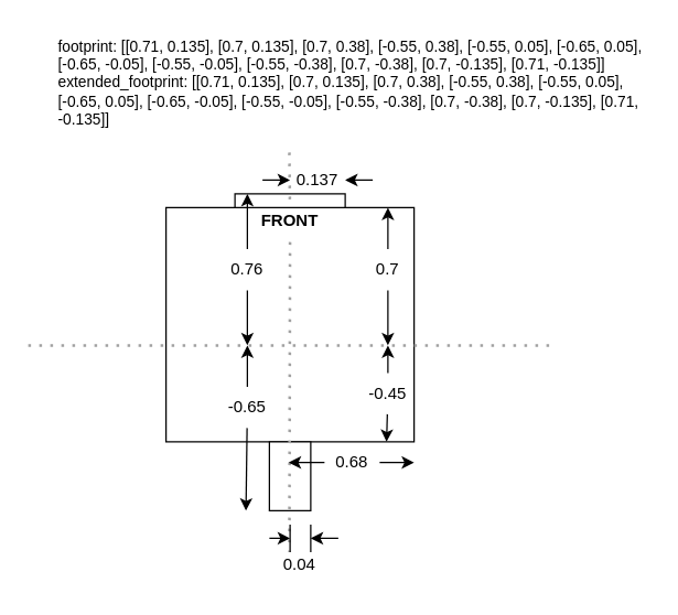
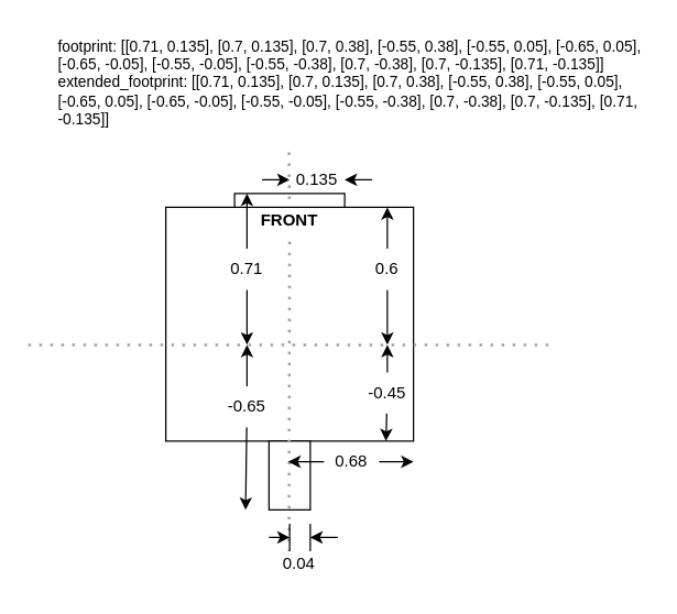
- <mxCell id="21" value="0.137" style="text;html=1;align=center;verticalAlign=middle;whiteSpace=wrap;rounded=0;" vertex="1" parent="1"><mxGeometry x="210" y="115" width="40" height="30" as="geometry" /></mxCell>
+ <mxCell id="21" value="0.135" style="text;html=1;align=center;verticalAlign=middle;whiteSpace=wrap;rounded=0;" vertex="1" parent="1"><mxGeometry x="210" y="115" width="40" height="30" as="geometry" /></mxCell>
- <mxCell id="12" value="0.76" style="text;html=1;align=center;verticalAlign=middle;whiteSpace=wrap;rounded=0;" vertex="1" parent="1"><mxGeometry x="149" y="180" width="60" height="30" as="geometry" /></mxCell>
+ <mxCell id="12" value="0.71" style="text;html=1;align=center;verticalAlign=middle;whiteSpace=wrap;rounded=0;" vertex="1" parent="1"><mxGeometry x="149" y="180" width="60" height="30" as="geometry" /></mxCell>
- <mxCell id="14" value="0.7" style="text;html=1;align=center;verticalAlign=middle;whiteSpace=wrap;rounded=0;" vertex="1" parent="1"><mxGeometry x="251" y="180" width="60" height="30" as="geometry" /></mxCell>
+ <mxCell id="14" value="0.6" style="text;html=1;align=center;verticalAlign=middle;whiteSpace=wrap;rounded=0;" vertex="1" parent="1"><mxGeometry x="251" y="180" width="60" height="30" as="geometry" /></mxCell>
